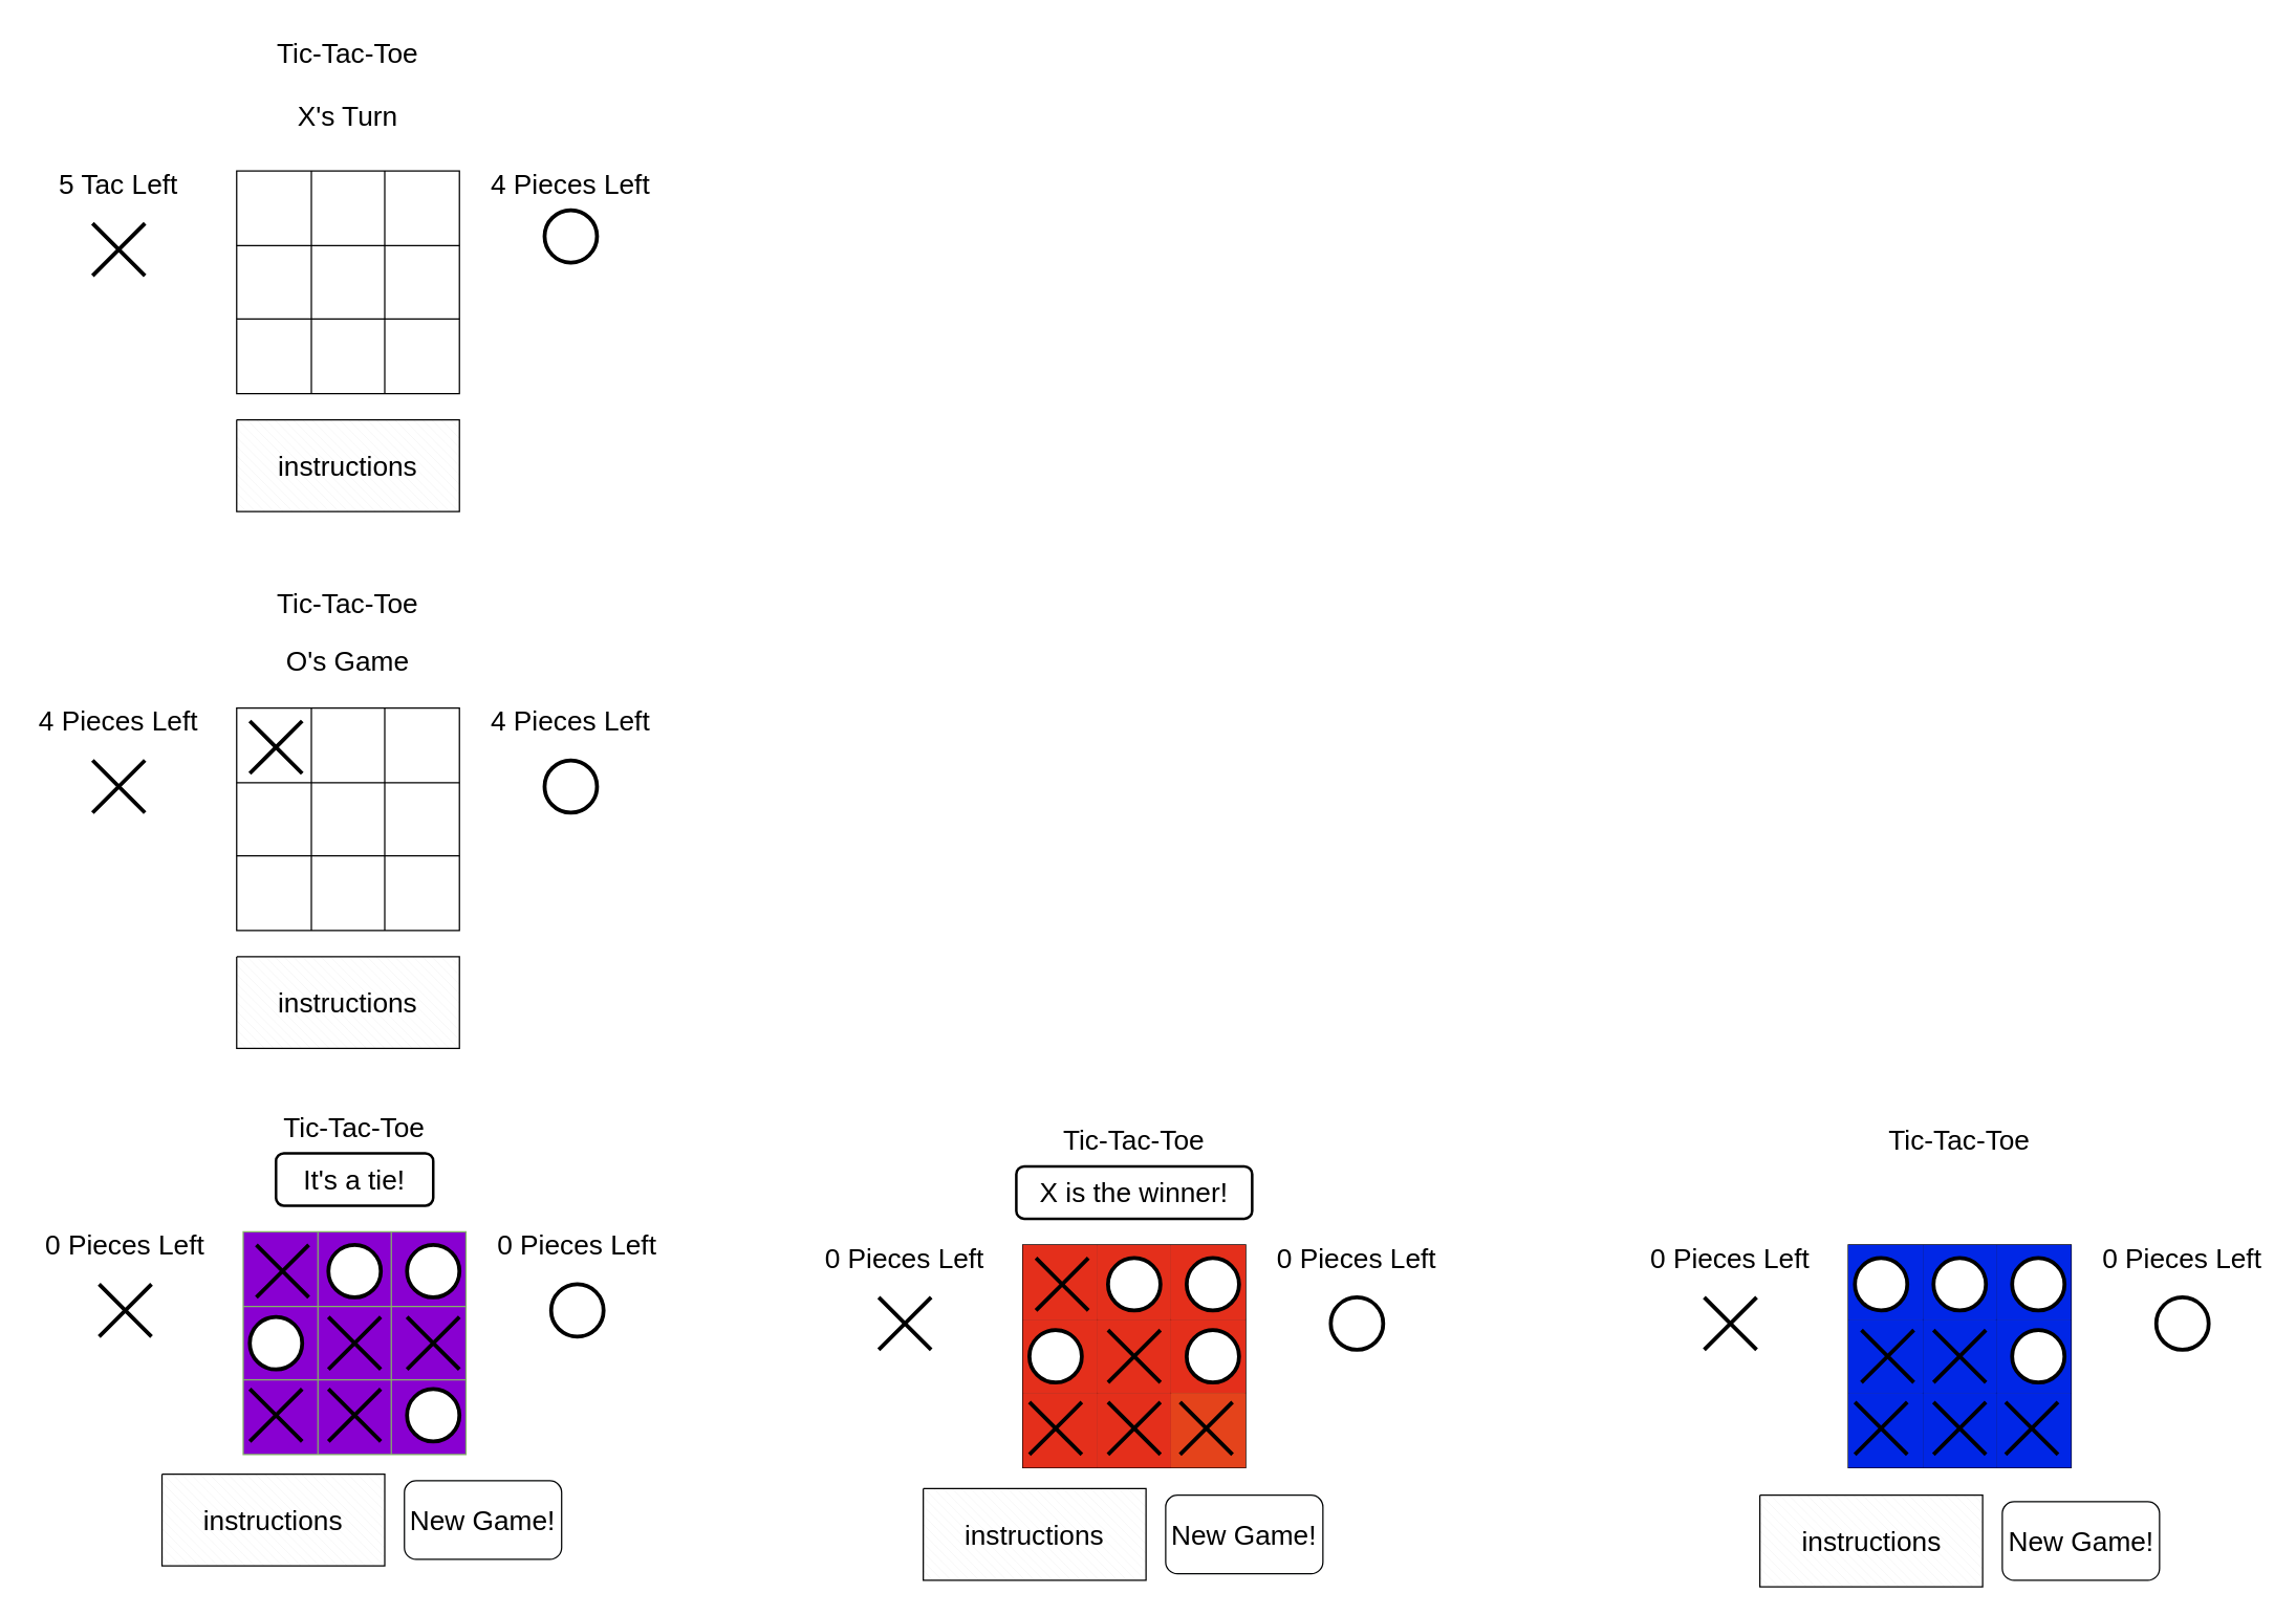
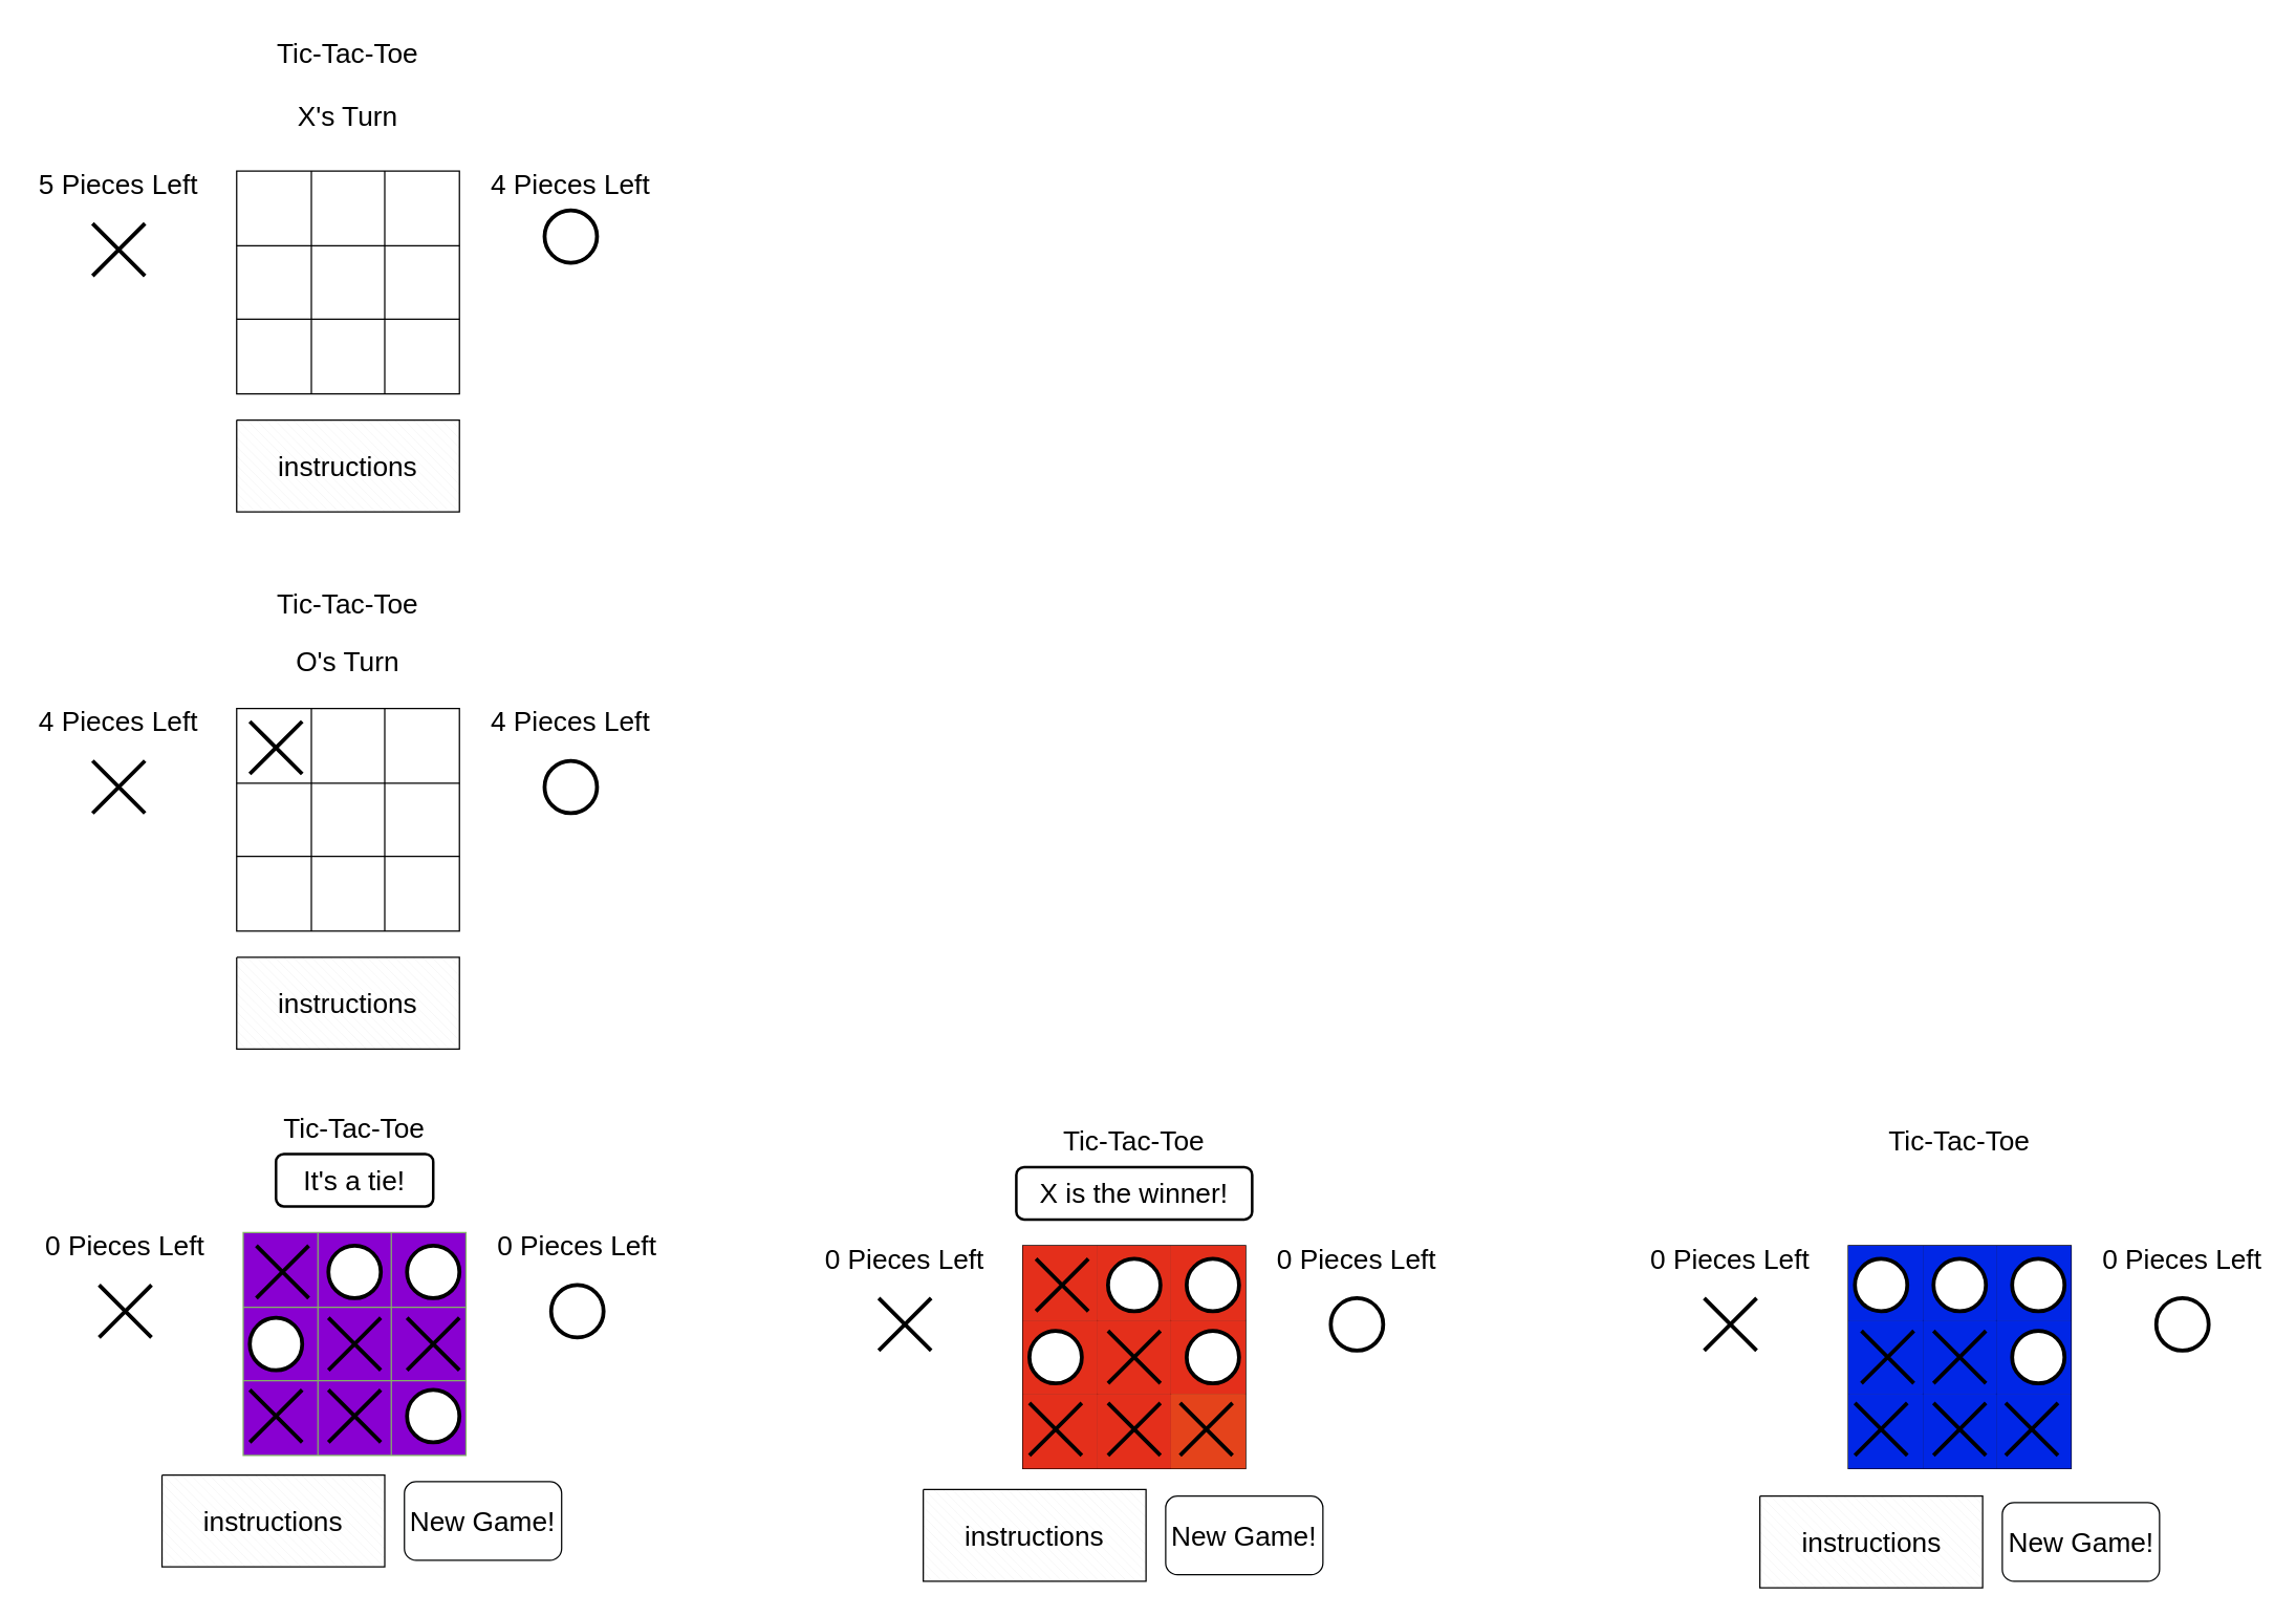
- <mxCell id="19" value="&lt;font style=&quot;font-size: 21px;&quot;&gt;5 Tac Left&lt;/font&gt;" style="rounded=0;whiteSpace=wrap;html=1;strokeColor=none;strokeWidth=0;fillColor=none;gradientColor=none;dashed=1;" vertex="1" parent="1"><mxGeometry x="20" y="120" width="140" height="40" as="geometry" /></mxCell>
+ <mxCell id="19" value="&lt;font style=&quot;font-size: 21px;&quot;&gt;5 Pieces Left&lt;/font&gt;" style="rounded=0;whiteSpace=wrap;html=1;strokeColor=none;strokeWidth=0;fillColor=none;gradientColor=none;dashed=1;" vertex="1" parent="1"><mxGeometry x="20" y="120" width="140" height="40" as="geometry" /></mxCell>
- <mxCell id="130" value="&lt;font style=&quot;font-size: 21px;&quot;&gt;O's Game&lt;/font&gt;" style="rounded=0;whiteSpace=wrap;html=1;strokeColor=none;strokeWidth=0;fillColor=none;gradientColor=none;dashed=1;" vertex="1" parent="1"><mxGeometry x="205" y="484" width="120" height="40" as="geometry" /></mxCell>
+ <mxCell id="130" value="&lt;font style=&quot;font-size: 21px;&quot;&gt;O's Turn&lt;/font&gt;" style="rounded=0;whiteSpace=wrap;html=1;strokeColor=none;strokeWidth=0;fillColor=none;gradientColor=none;dashed=1;" vertex="1" parent="1"><mxGeometry x="205" y="484" width="120" height="40" as="geometry" /></mxCell>
